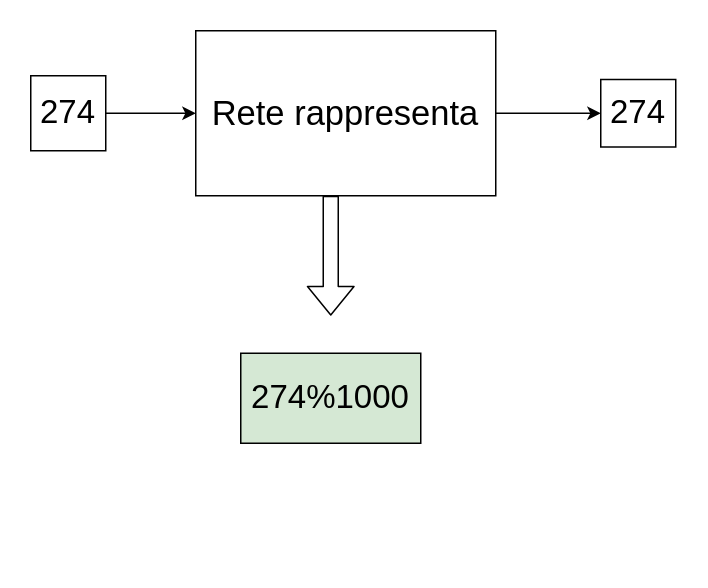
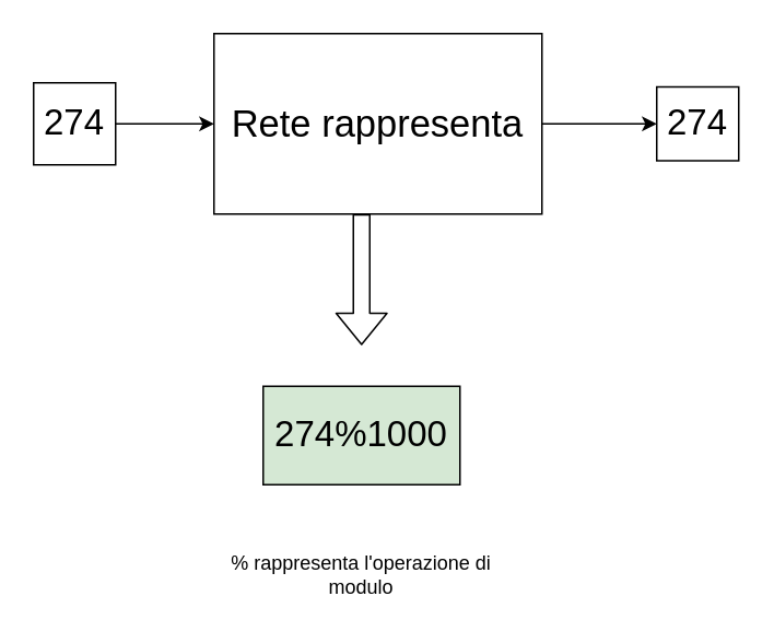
+ <mxCell id="9" value="% rappresenta l'operazione di modulo" style="text;html=1;strokeColor=none;fillColor=none;align=center;verticalAlign=middle;whiteSpace=wrap;rounded=0;" parent="1" vertex="1"><mxGeometry x="130" y="330" width="180" height="40" as="geometry" /></mxCell>
